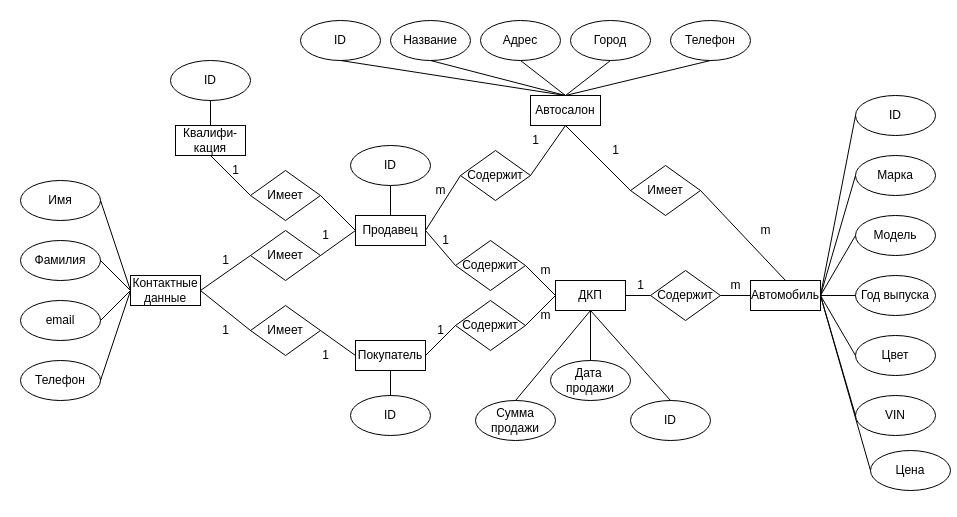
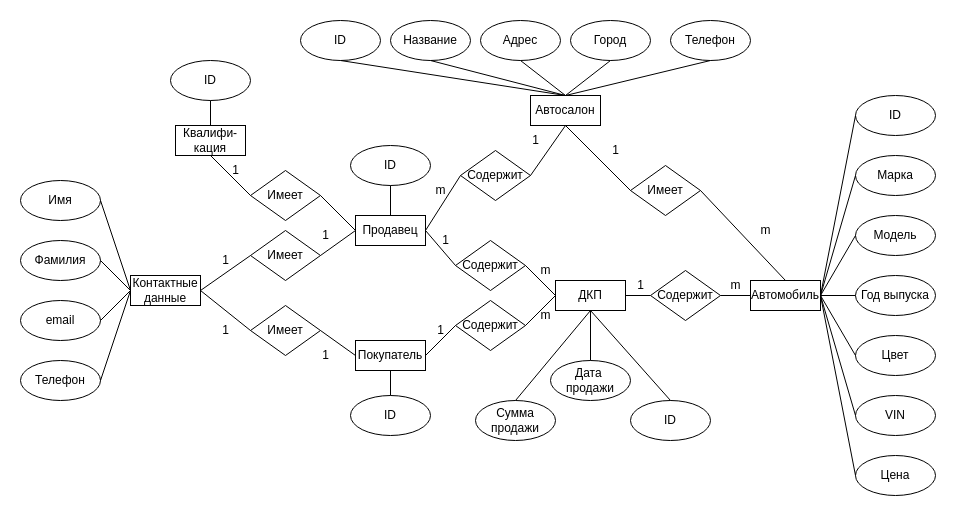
- <mxCell id="22" value="Цена" style="ellipse;whiteSpace=wrap;html=1;" vertex="1" parent="1"><mxGeometry x="870" y="450" width="80" height="40" as="geometry" /></mxCell>
+ <mxCell id="22" value="Цена" style="ellipse;whiteSpace=wrap;html=1;" vertex="1" parent="1"><mxGeometry x="855" y="455" width="80" height="40" as="geometry" /></mxCell>
